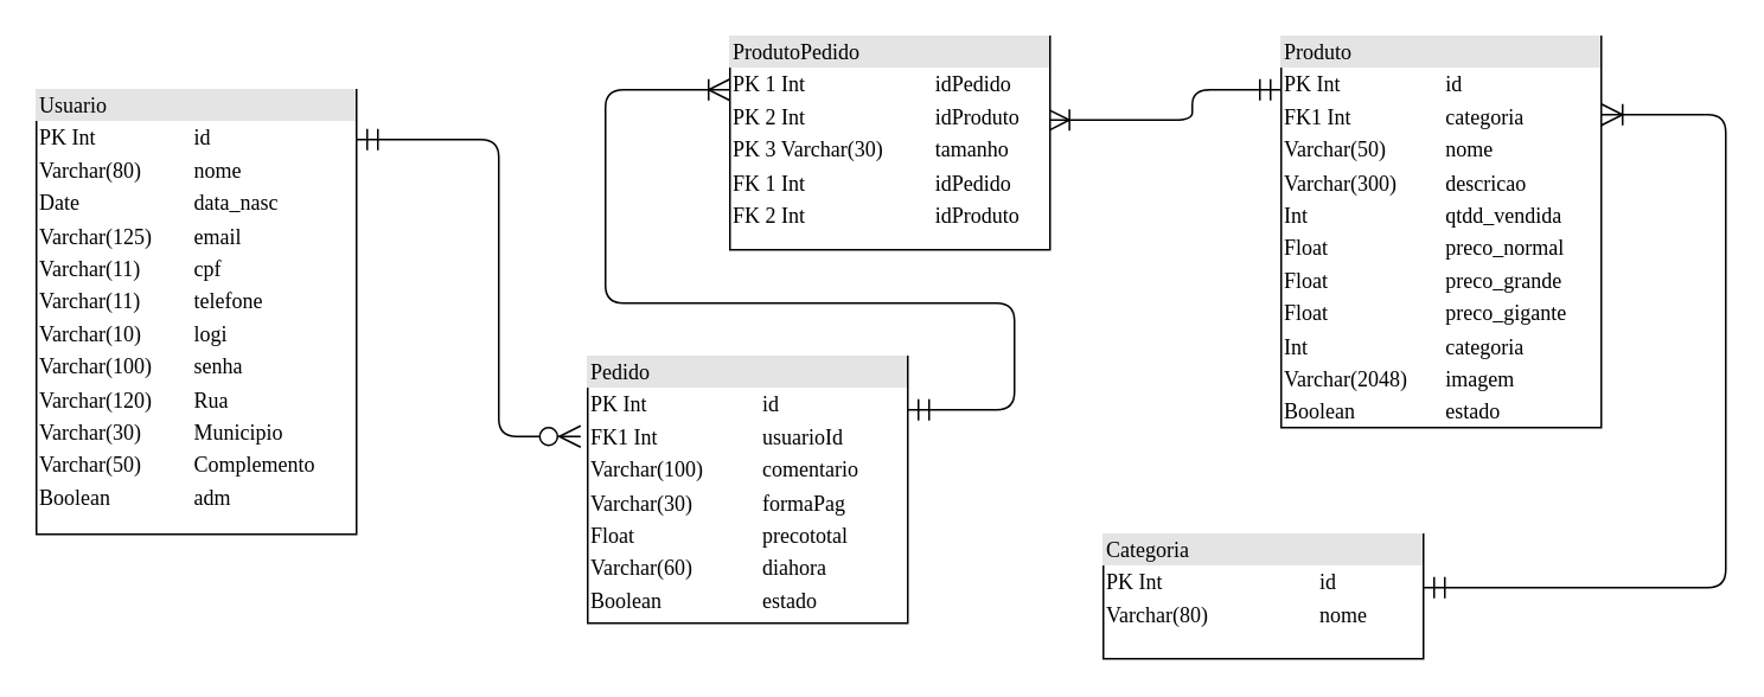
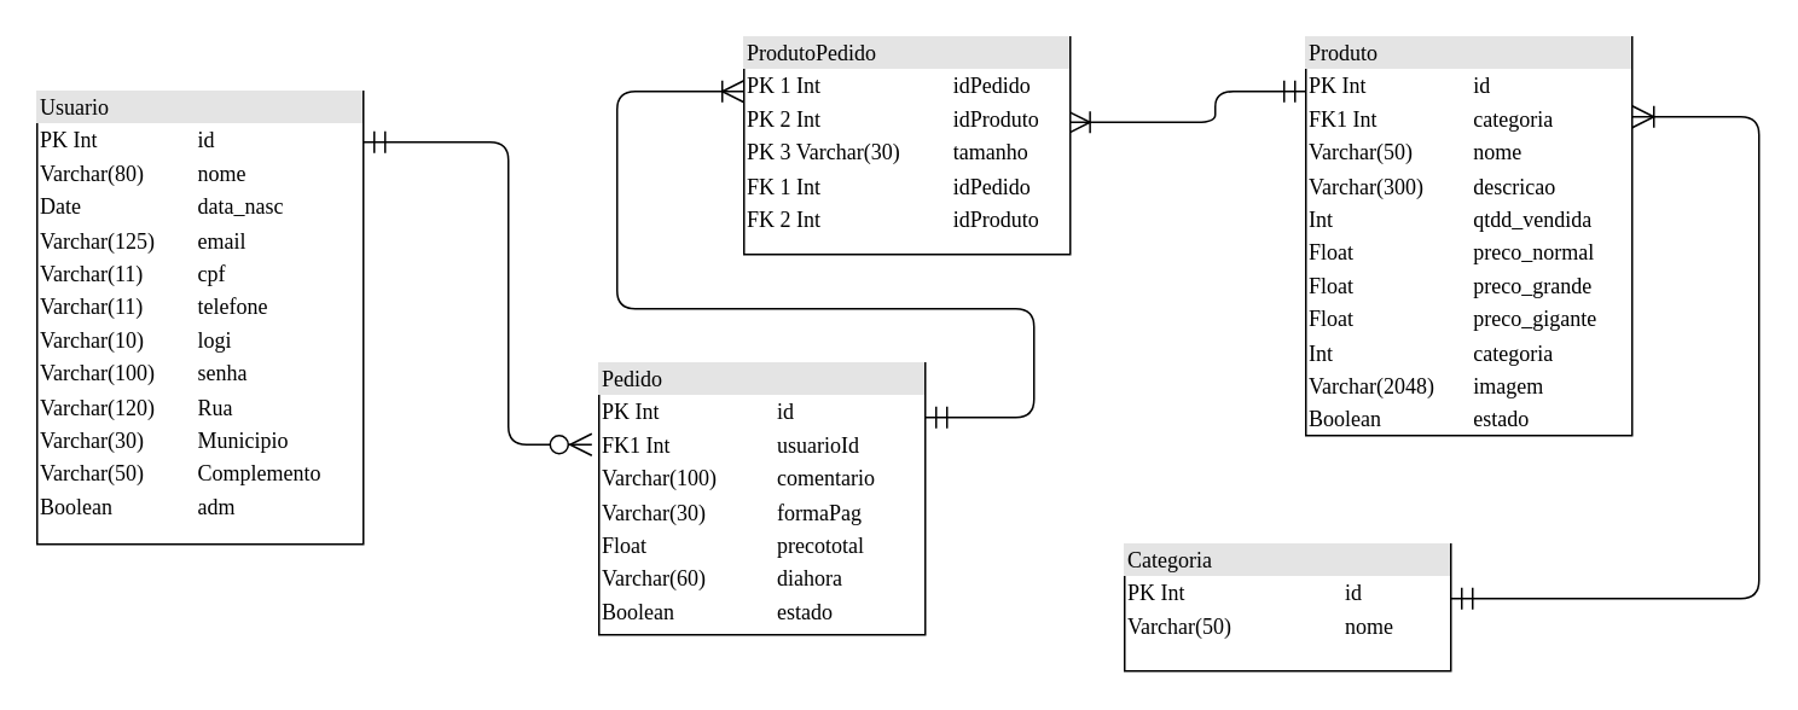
- <mxCell id="5" value="&lt;div style=&quot;box-sizing: border-box ; width: 100% ; background: #e4e4e4 ; padding: 2px&quot;&gt;Categoria&lt;/div&gt;&lt;table style=&quot;width: 100% ; font-size: 1em&quot; cellpadding=&quot;2&quot; cellspacing=&quot;0&quot;&gt;&lt;tbody&gt;&lt;tr&gt;&lt;td&gt;PK Int&lt;/td&gt;&lt;td&gt;id&lt;/td&gt;&lt;/tr&gt;&lt;tr&gt;&lt;td&gt;Varchar(80)&lt;/td&gt;&lt;td&gt;nome&lt;/td&gt;&lt;/tr&gt;&lt;tr&gt;&lt;td&gt;&lt;/td&gt;&lt;td&gt;&lt;/td&gt;&lt;/tr&gt;&lt;/tbody&gt;&lt;/table&gt;" style="verticalAlign=top;align=left;overflow=fill;html=1;rounded=0;shadow=0;comic=0;labelBackgroundColor=none;strokeWidth=1;fontFamily=Verdana;fontSize=12" parent="1" vertex="1"><mxGeometry x="620" y="300" width="180" height="70" as="geometry" /></mxCell>
+ <mxCell id="5" value="&lt;div style=&quot;box-sizing: border-box ; width: 100% ; background: #e4e4e4 ; padding: 2px&quot;&gt;Categoria&lt;/div&gt;&lt;table style=&quot;width: 100% ; font-size: 1em&quot; cellpadding=&quot;2&quot; cellspacing=&quot;0&quot;&gt;&lt;tbody&gt;&lt;tr&gt;&lt;td&gt;PK Int&lt;/td&gt;&lt;td&gt;id&lt;/td&gt;&lt;/tr&gt;&lt;tr&gt;&lt;td&gt;Varchar(50)&lt;/td&gt;&lt;td&gt;nome&lt;/td&gt;&lt;/tr&gt;&lt;tr&gt;&lt;td&gt;&lt;/td&gt;&lt;td&gt;&lt;/td&gt;&lt;/tr&gt;&lt;/tbody&gt;&lt;/table&gt;" style="verticalAlign=top;align=left;overflow=fill;html=1;rounded=0;shadow=0;comic=0;labelBackgroundColor=none;strokeWidth=1;fontFamily=Verdana;fontSize=12" parent="1" vertex="1"><mxGeometry x="620" y="300" width="180" height="70" as="geometry" /></mxCell>
